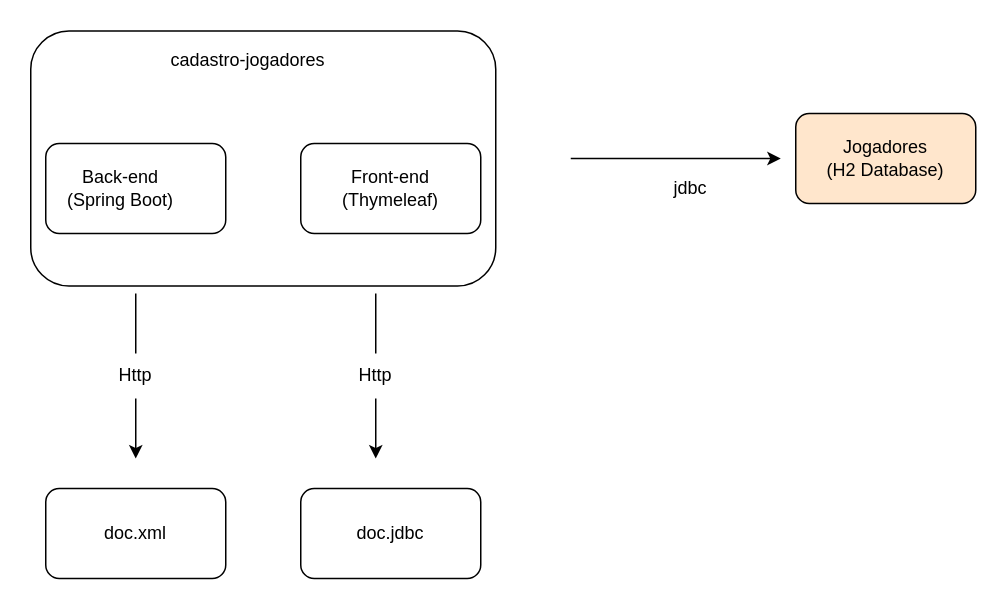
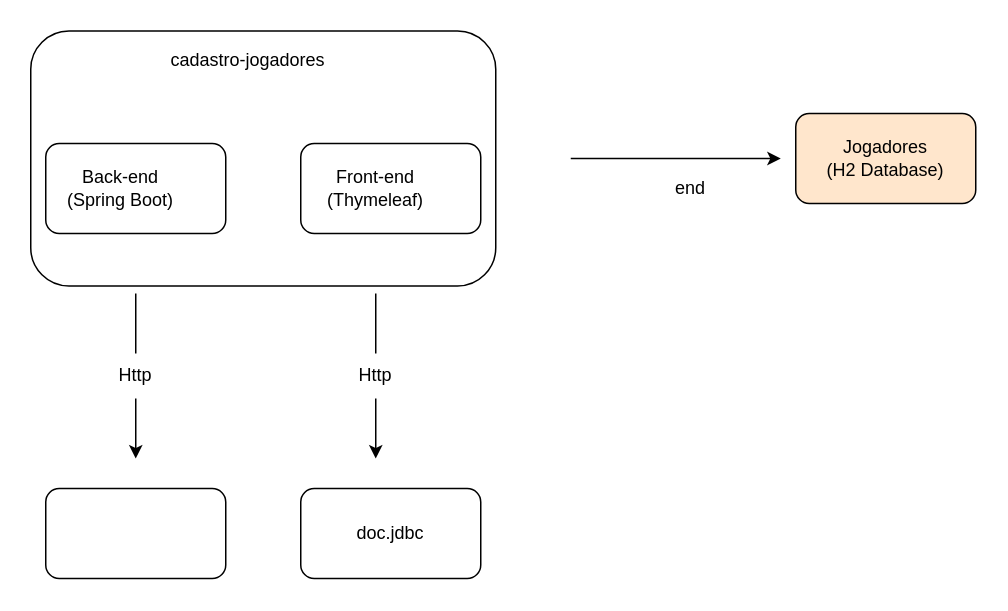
- <mxCell id="10" value="Front-end&lt;br&gt;(Thymeleaf)" style="text;html=1;strokeColor=none;fillColor=none;align=center;verticalAlign=middle;whiteSpace=wrap;rounded=0;" vertex="1" parent="1"><mxGeometry x="230" y="110" width="60" height="30" as="geometry" /></mxCell>
+ <mxCell id="10" value="Front-end&lt;br&gt;(Thymeleaf)" style="text;html=1;strokeColor=none;fillColor=none;align=center;verticalAlign=middle;whiteSpace=wrap;rounded=0;" vertex="1" parent="1"><mxGeometry x="220" y="110" width="60" height="30" as="geometry" /></mxCell>
- <mxCell id="18" value="jdbc" style="text;html=1;strokeColor=none;fillColor=none;align=center;verticalAlign=middle;whiteSpace=wrap;rounded=0;" vertex="1" parent="1"><mxGeometry x="430" y="110" width="60" height="30" as="geometry" /></mxCell>
+ <mxCell id="18" value="end" style="text;html=1;strokeColor=none;fillColor=none;align=center;verticalAlign=middle;whiteSpace=wrap;rounded=0;" vertex="1" parent="1"><mxGeometry x="430" y="110" width="60" height="30" as="geometry" /></mxCell>
- <mxCell id="19" value="doc.xml" style="text;html=1;strokeColor=none;fillColor=none;align=center;verticalAlign=middle;whiteSpace=wrap;rounded=0;" vertex="1" parent="1"><mxGeometry x="60" y="340" width="60" height="30" as="geometry" /></mxCell>
